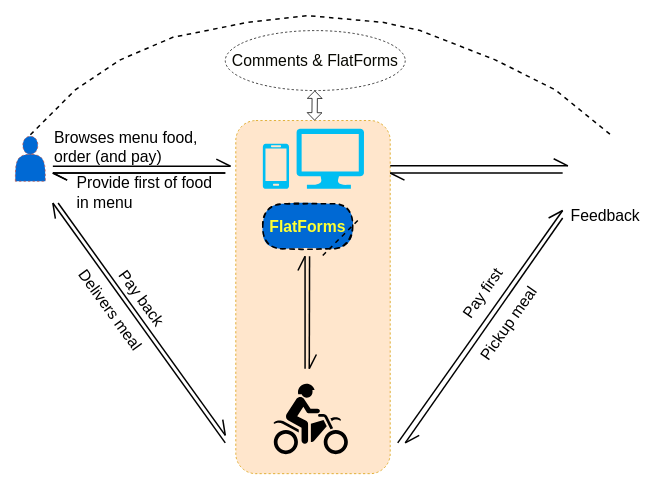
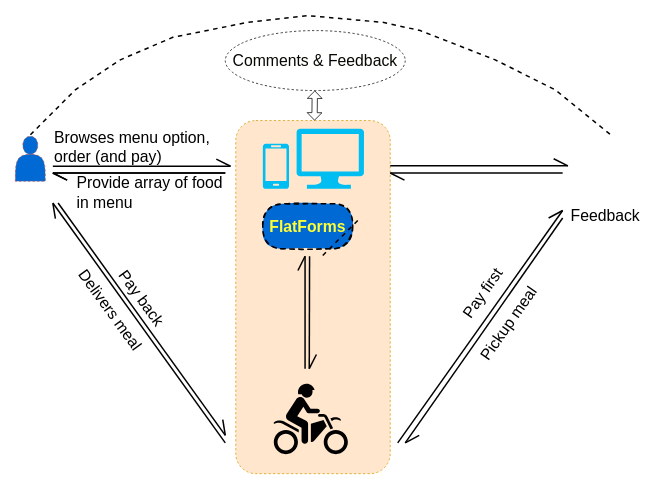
- <mxCell id="29" value="&lt;font color=&quot;#080802&quot;&gt;Comments &amp;amp; FlatForms&lt;/font&gt;" style="ellipse;whiteSpace=wrap;html=1;dashed=1;fillStyle=solid;fontSize=21;fontColor=#FFFF33;strokeColor=#000000;fillColor=none;" vertex="1" parent="1"><mxGeometry x="300" y="40" width="240" height="80" as="geometry" /></mxCell>
+ <mxCell id="29" value="&lt;font color=&quot;#080802&quot;&gt;Comments &amp;amp; Feedback&lt;/font&gt;" style="ellipse;whiteSpace=wrap;html=1;dashed=1;fillStyle=solid;fontSize=21;fontColor=#FFFF33;strokeColor=#000000;fillColor=none;" vertex="1" parent="1"><mxGeometry x="300" y="40" width="240" height="80" as="geometry" /></mxCell>
- <mxCell id="13" value="Browses menu food, order (and pay)" style="text;html=1;align=left;verticalAlign=middle;whiteSpace=wrap;rounded=0;dashed=1;fillStyle=solid;fontSize=21;" vertex="1" parent="1"><mxGeometry x="70" y="180" width="220" height="30" as="geometry" /></mxCell>
+ <mxCell id="13" value="Browses menu option, order (and pay)" style="text;html=1;align=left;verticalAlign=middle;whiteSpace=wrap;rounded=0;dashed=1;fillStyle=solid;fontSize=21;" vertex="1" parent="1"><mxGeometry x="70" y="180" width="220" height="30" as="geometry" /></mxCell>
- <mxCell id="12" value="Provide first of food in menu" style="text;html=1;align=left;verticalAlign=middle;whiteSpace=wrap;rounded=0;dashed=1;fillStyle=solid;fontSize=21;fontStyle=0" vertex="1" parent="1"><mxGeometry x="100" y="241" width="200" height="30" as="geometry" /></mxCell>
+ <mxCell id="12" value="Provide array of food in menu" style="text;html=1;align=left;verticalAlign=middle;whiteSpace=wrap;rounded=0;dashed=1;fillStyle=solid;fontSize=21;fontStyle=0" vertex="1" parent="1"><mxGeometry x="100" y="241" width="200" height="30" as="geometry" /></mxCell>
